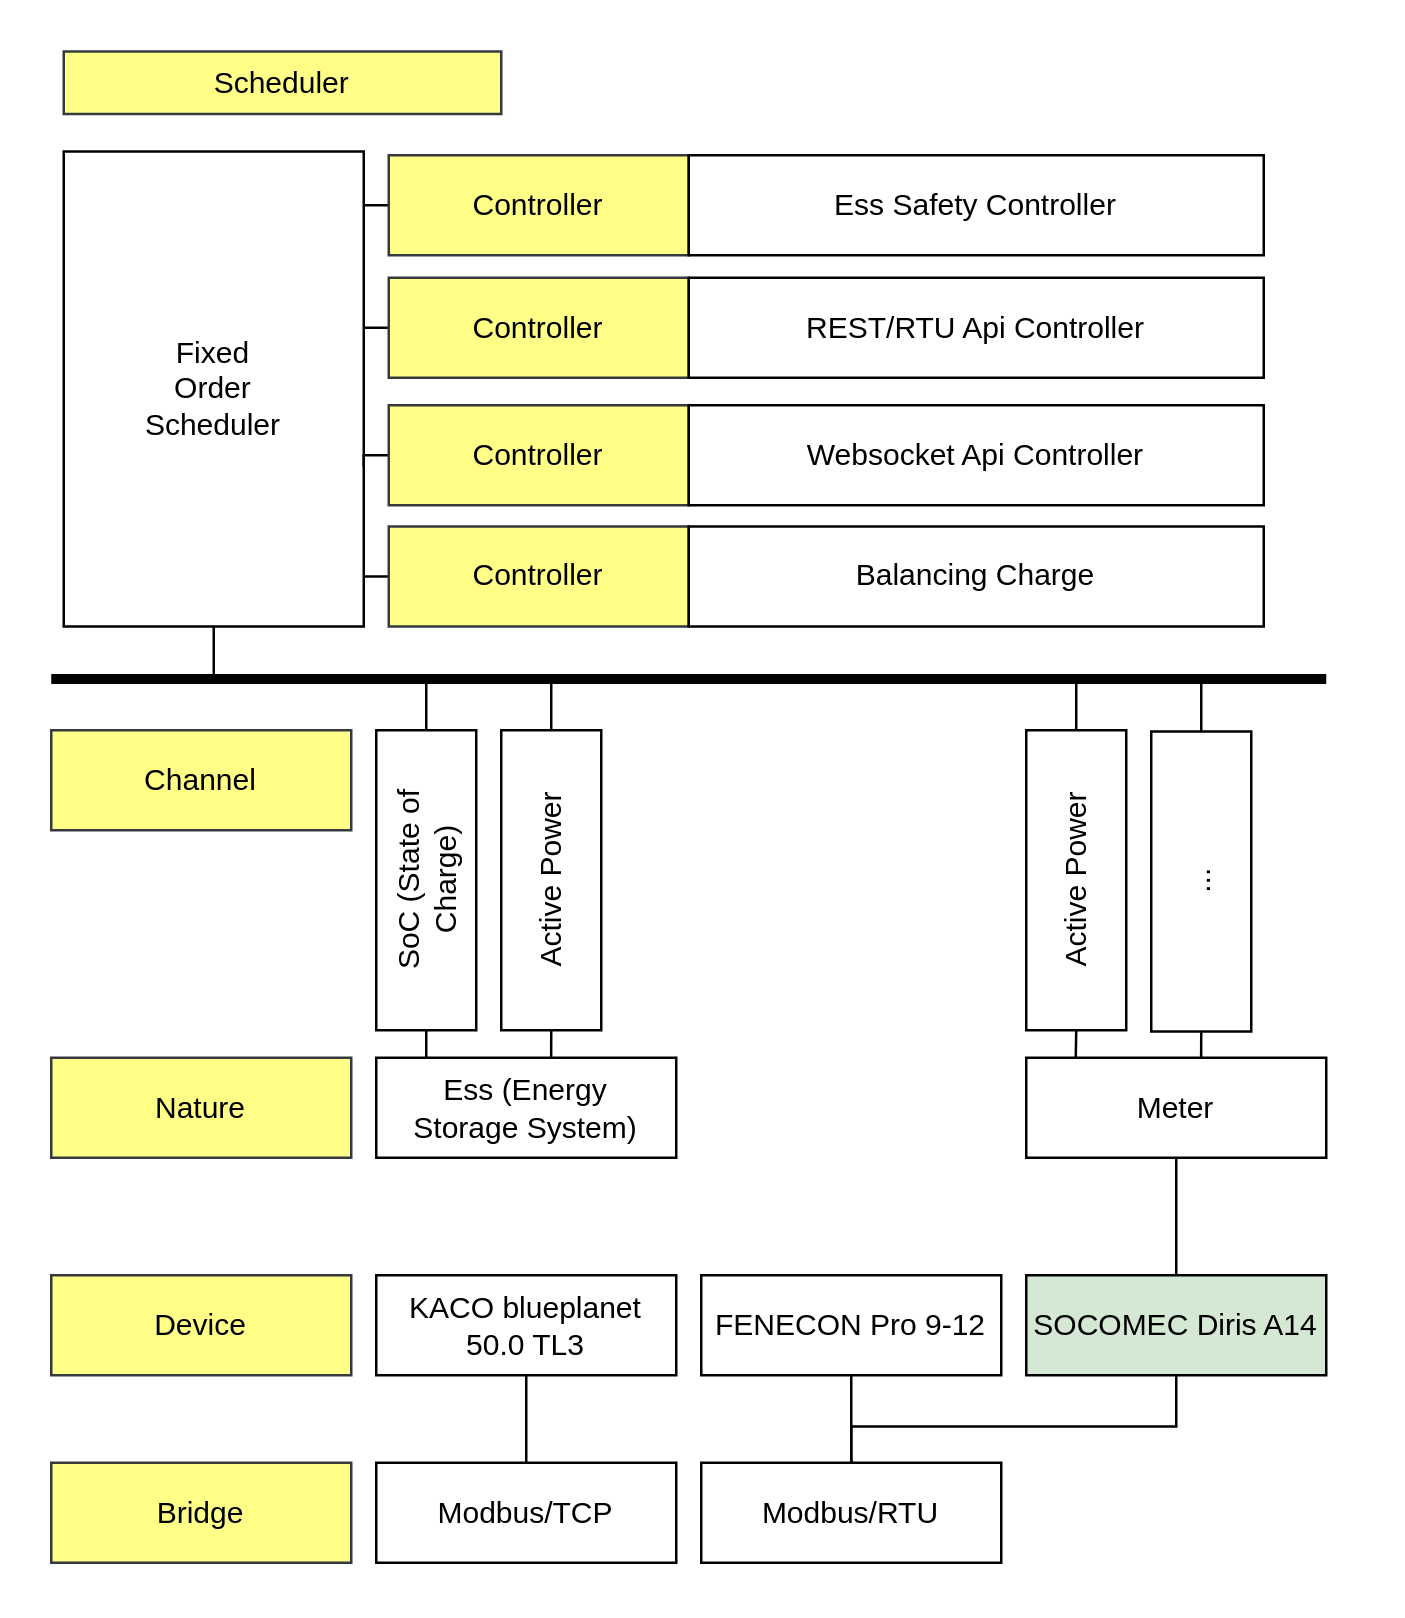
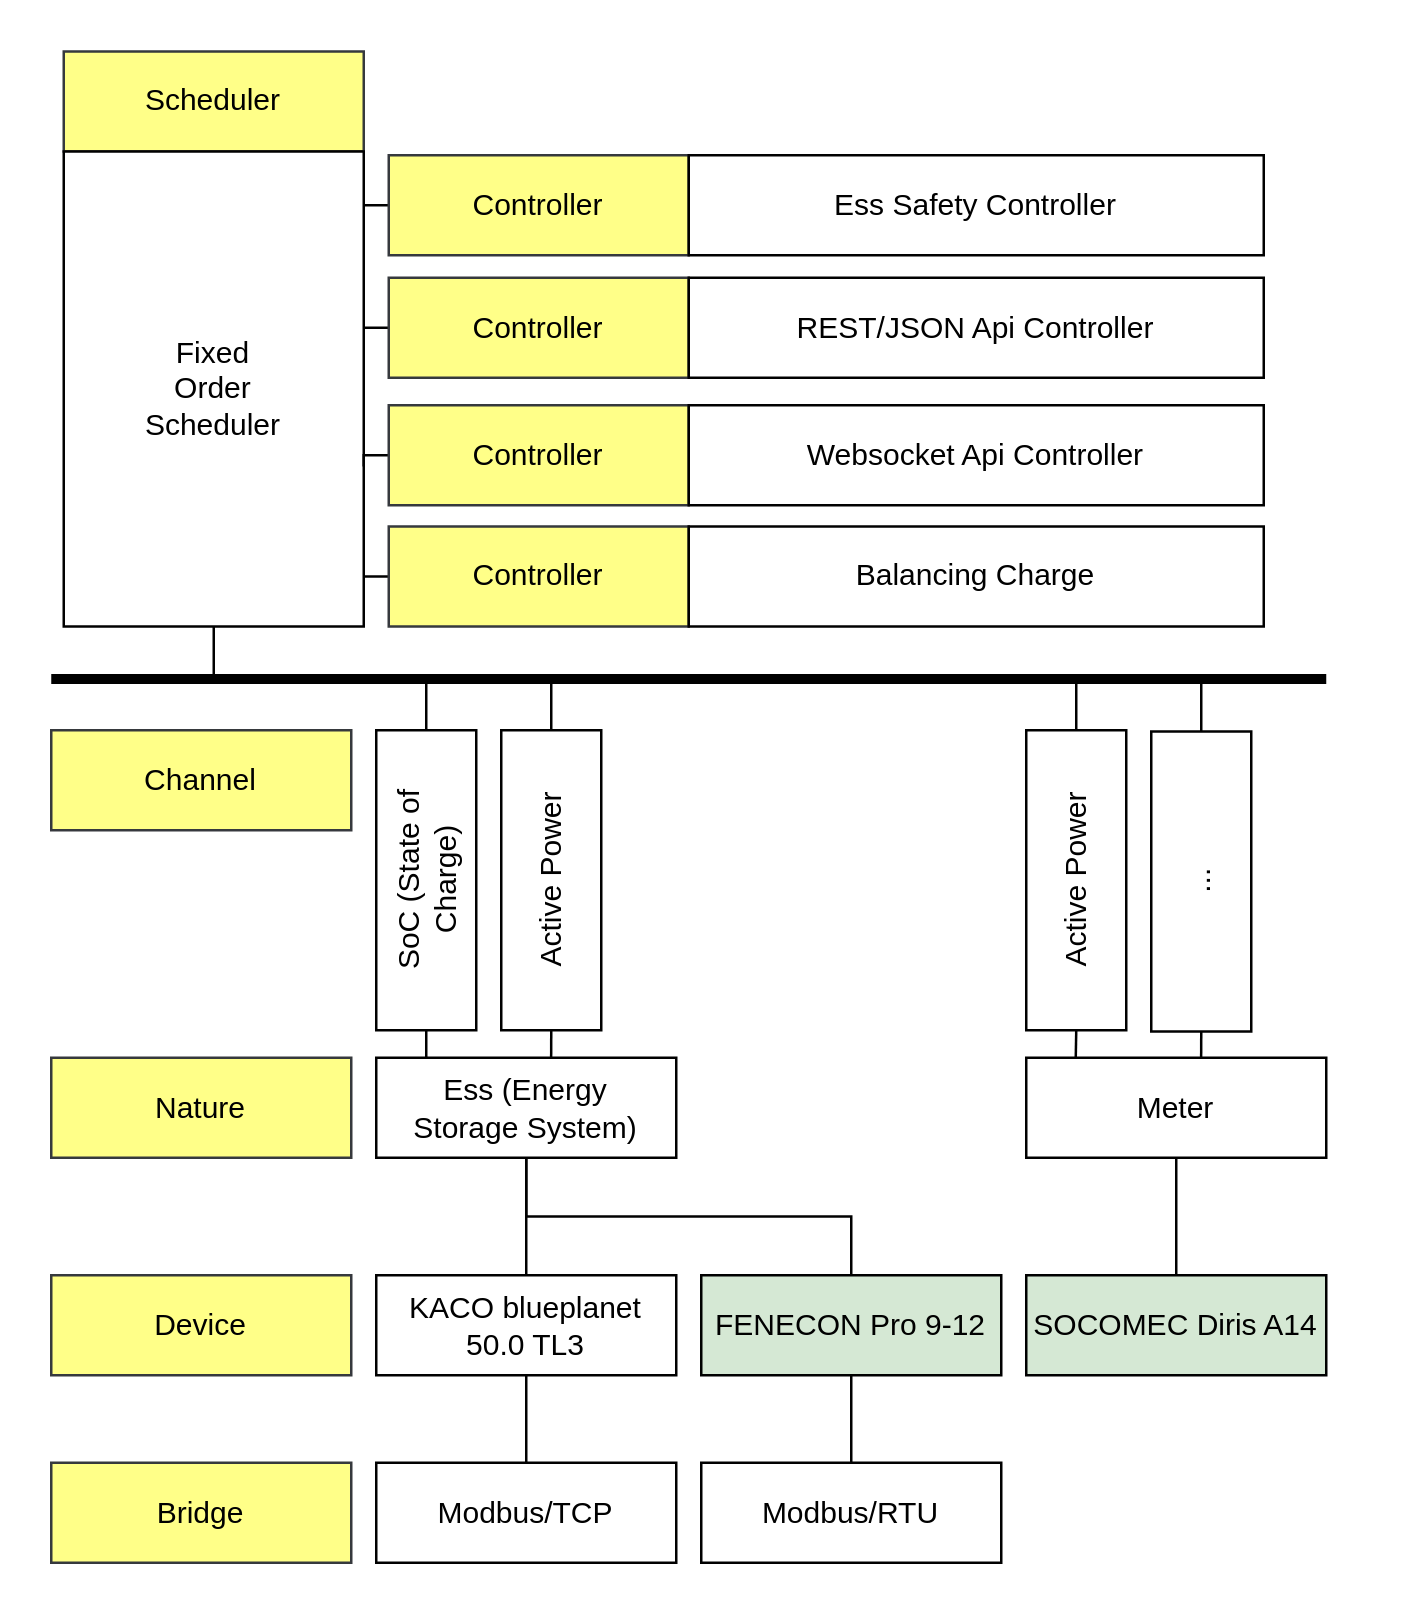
- <mxCell id="2" value="Scheduler" style="rounded=0;whiteSpace=wrap;html=1;strokeColor=#36393d;fillColor=#ffff88;fontColor=#000000;" vertex="1" parent="1"><mxGeometry x="25" y="20" width="175" height="25" as="geometry" /></mxCell>
+ <mxCell id="2" value="Scheduler" style="rounded=0;whiteSpace=wrap;html=1;strokeColor=#36393d;fillColor=#ffff88;fontColor=#000000;" vertex="1" parent="1"><mxGeometry x="25" y="20" width="120" height="40" as="geometry" /></mxCell>
- <mxCell id="10" value="REST/RTU Api Controller&lt;br&gt;" style="rounded=0;whiteSpace=wrap;html=1;strokeColor=#000000;fillColor=#ffffff;fontColor=#000000;" vertex="1" parent="1"><mxGeometry x="275" y="110.5" width="230" height="40" as="geometry" /></mxCell>
+ <mxCell id="10" value="REST/JSON Api Controller&lt;br&gt;" style="rounded=0;whiteSpace=wrap;html=1;strokeColor=#000000;fillColor=#ffffff;fontColor=#000000;" vertex="1" parent="1"><mxGeometry x="275" y="110.5" width="230" height="40" as="geometry" /></mxCell>
+ <mxCell id="22" style="edgeStyle=orthogonalEdgeStyle;rounded=0;html=1;exitX=0.5;exitY=0;startArrow=none;startFill=0;endArrow=none;endFill=0;jettySize=auto;orthogonalLoop=1;fontColor=#000000;" edge="1" parent="1" source="23" target="19"><mxGeometry relative="1" as="geometry" /></mxCell>
+ <mxCell id="24" style="edgeStyle=orthogonalEdgeStyle;rounded=0;html=1;exitX=0.5;exitY=0;startArrow=none;startFill=0;endArrow=none;endFill=0;jettySize=auto;orthogonalLoop=1;fontColor=#000000;" edge="1" parent="1" source="25" target="19"><mxGeometry relative="1" as="geometry" /></mxCell>
- <mxCell id="23" value="FENECON Pro 9-12" style="rounded=0;whiteSpace=wrap;html=1;strokeColor=#000000;fillColor=#ffffff;fontColor=#000000;" vertex="1" parent="1"><mxGeometry x="280" y="509.5" width="120" height="40" as="geometry" /></mxCell>
+ <mxCell id="23" value="FENECON Pro 9-12" style="rounded=0;whiteSpace=wrap;html=1;strokeColor=#000000;fillColor=#d5e8d4;fontColor=#000000;" vertex="1" parent="1"><mxGeometry x="280" y="509.5" width="120" height="40" as="geometry" /></mxCell>
- <mxCell id="28" style="edgeStyle=orthogonalEdgeStyle;rounded=0;html=1;exitX=0.5;exitY=0;startArrow=none;startFill=0;endArrow=none;endFill=0;jettySize=auto;orthogonalLoop=1;fontColor=#000000;" edge="1" parent="1" source="29" target="33"><mxGeometry relative="1" as="geometry"><Array as="points"><mxPoint x="340" y="570" /><mxPoint x="470" y="570" /></Array></mxGeometry></mxCell>
